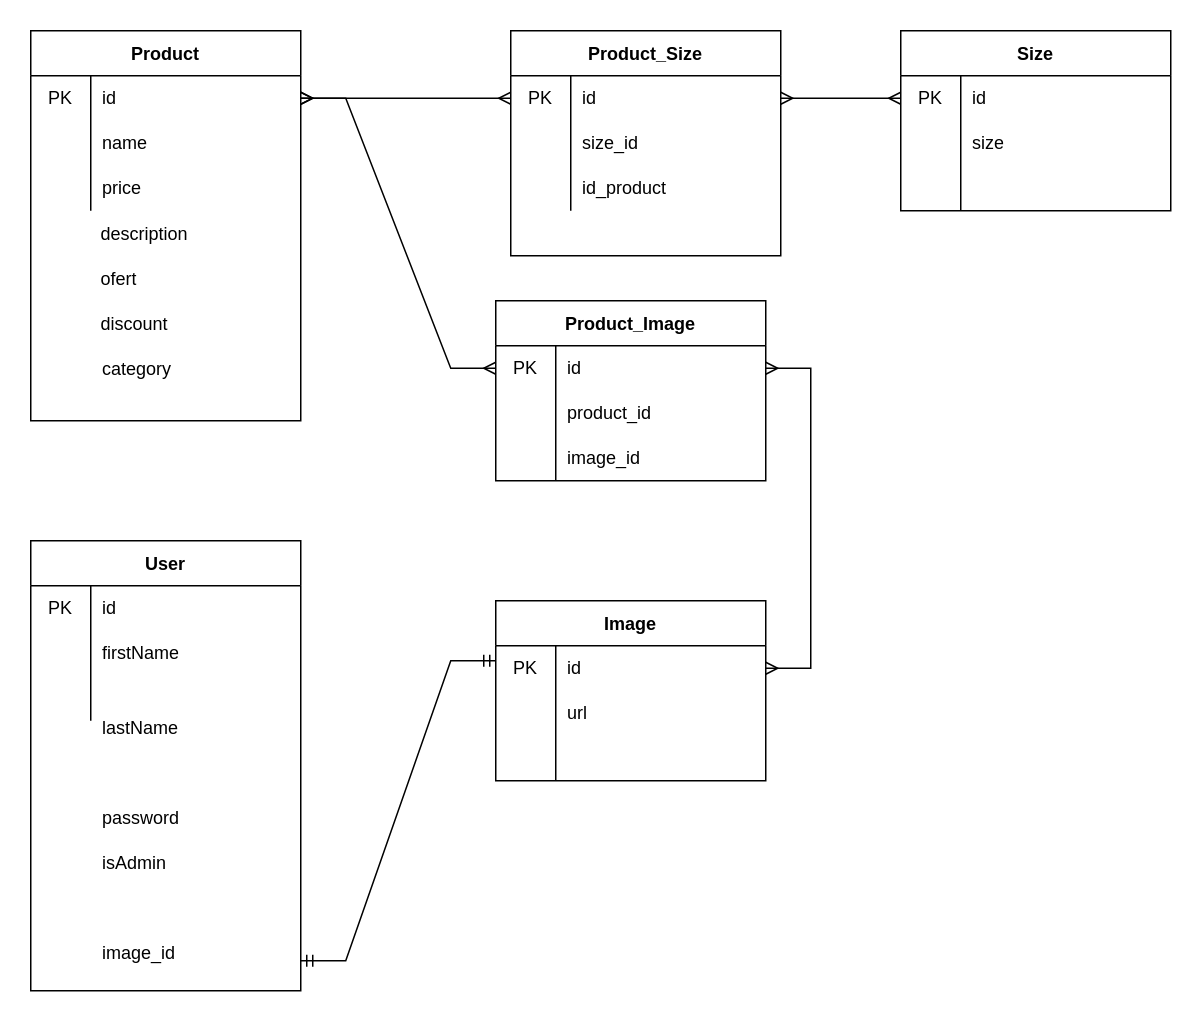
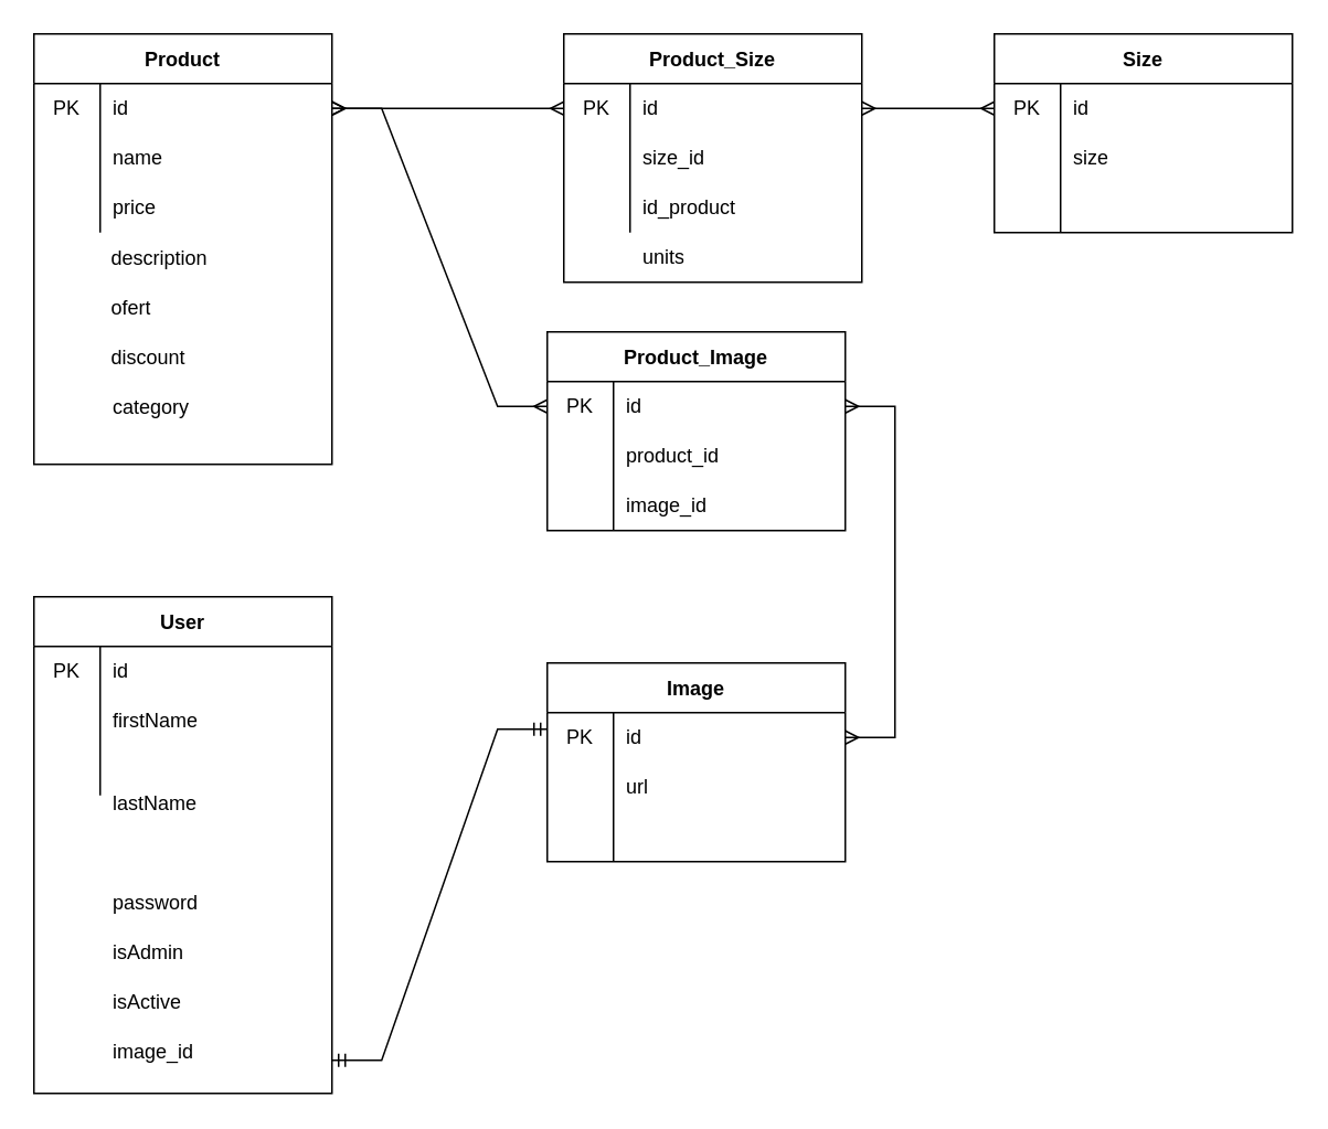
+ <mxCell id="89" value="units" style="shape=partialRectangle;html=1;whiteSpace=wrap;connectable=0;fillColor=none;top=0;left=0;bottom=0;right=0;align=left;spacingLeft=6;overflow=hidden;" parent="1" vertex="1"><mxGeometry x="380" y="140" width="140" height="30" as="geometry"><mxRectangle width="140" height="30" as="alternateBounds" /></mxGeometry></mxCell>
+ <mxCell id="57" value="isActive" style="shape=partialRectangle;html=1;whiteSpace=wrap;connectable=0;fillColor=none;top=0;left=0;bottom=0;right=0;align=left;spacingLeft=6;overflow=hidden;" parent="1" vertex="1"><mxGeometry x="60" y="590" width="140" height="30" as="geometry"><mxRectangle width="140" height="30" as="alternateBounds" /></mxGeometry></mxCell>
